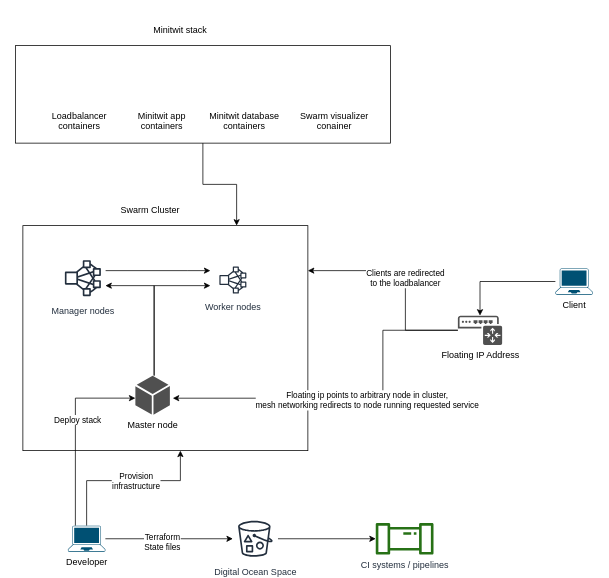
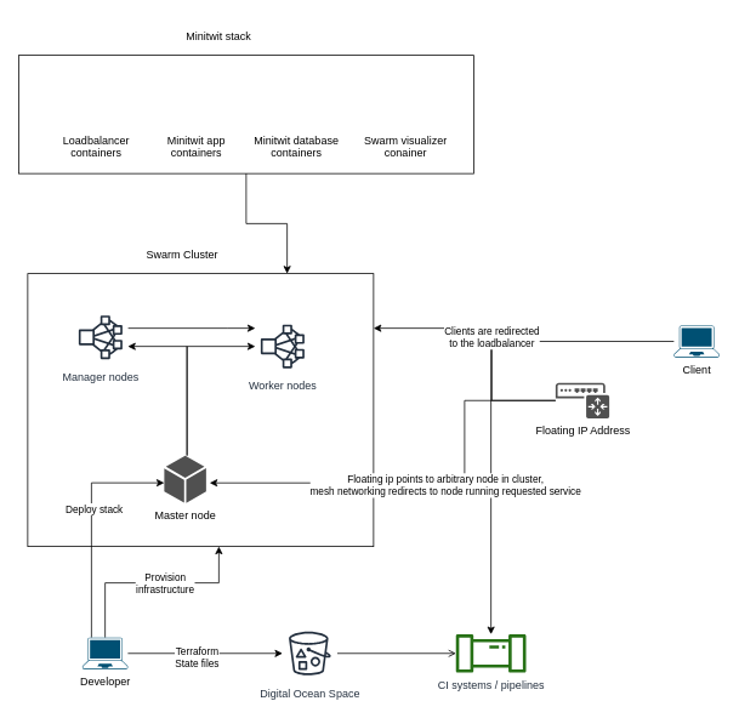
- <mxCell id="8" value="Worker nodes" style="outlineConnect=0;fontColor=#232F3E;gradientColor=none;strokeColor=#232F3E;fillColor=#ffffff;dashed=0;verticalLabelPosition=bottom;verticalAlign=top;align=center;html=1;fontSize=12;fontStyle=0;aspect=fixed;shape=mxgraph.aws4.resourceIcon;resIcon=mxgraph.aws4.cluster;" parent="1" vertex="1"><mxGeometry x="280" y="350" width="60" height="45" as="geometry" /></mxCell>
+ <mxCell id="8" value="Worker nodes" style="outlineConnect=0;fontColor=#232F3E;gradientColor=none;strokeColor=#232F3E;fillColor=#ffffff;dashed=0;verticalLabelPosition=bottom;verticalAlign=top;align=center;html=1;fontSize=12;fontStyle=0;aspect=fixed;shape=mxgraph.aws4.resourceIcon;resIcon=mxgraph.aws4.cluster;" parent="1" vertex="1"><mxGeometry x="280" y="350" width="60" height="60" as="geometry" /></mxCell>
- <mxCell id="16" style="edgeStyle=orthogonalEdgeStyle;rounded=0;orthogonalLoop=1;jettySize=auto;html=1;" parent="1" source="17" target="23" edge="1"><mxGeometry relative="1" as="geometry" /></mxCell>
+ <mxCell id="16" style="edgeStyle=orthogonalEdgeStyle;rounded=0;orthogonalLoop=1;jettySize=auto;html=1;" parent="1" source="17" target="32" edge="1"><mxGeometry relative="1" as="geometry" /></mxCell>
- <mxCell id="18" style="edgeStyle=orthogonalEdgeStyle;rounded=0;orthogonalLoop=1;jettySize=auto;html=1;" edge="1" parent="1" source="19" target="32"><mxGeometry relative="1" as="geometry" /></mxCell>
+ <mxCell id="18" style="edgeStyle=orthogonalEdgeStyle;rounded=0;orthogonalLoop=1;jettySize=auto;html=1;endArrow=open;" edge="1" parent="1" source="19" target="32"><mxGeometry relative="1" as="geometry" /></mxCell>
